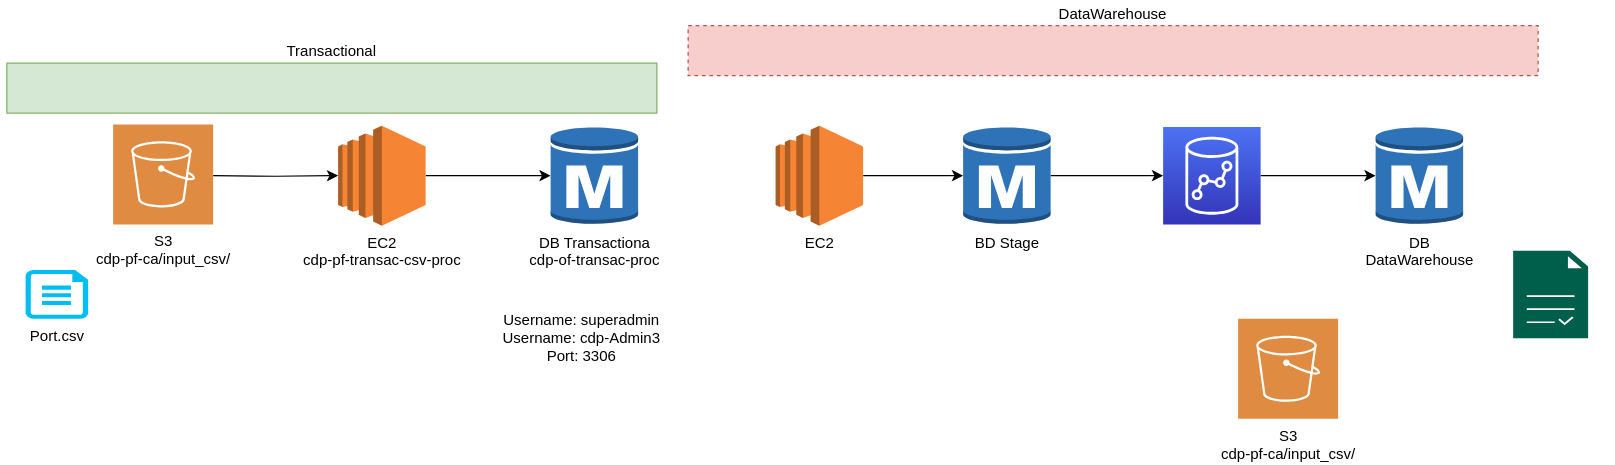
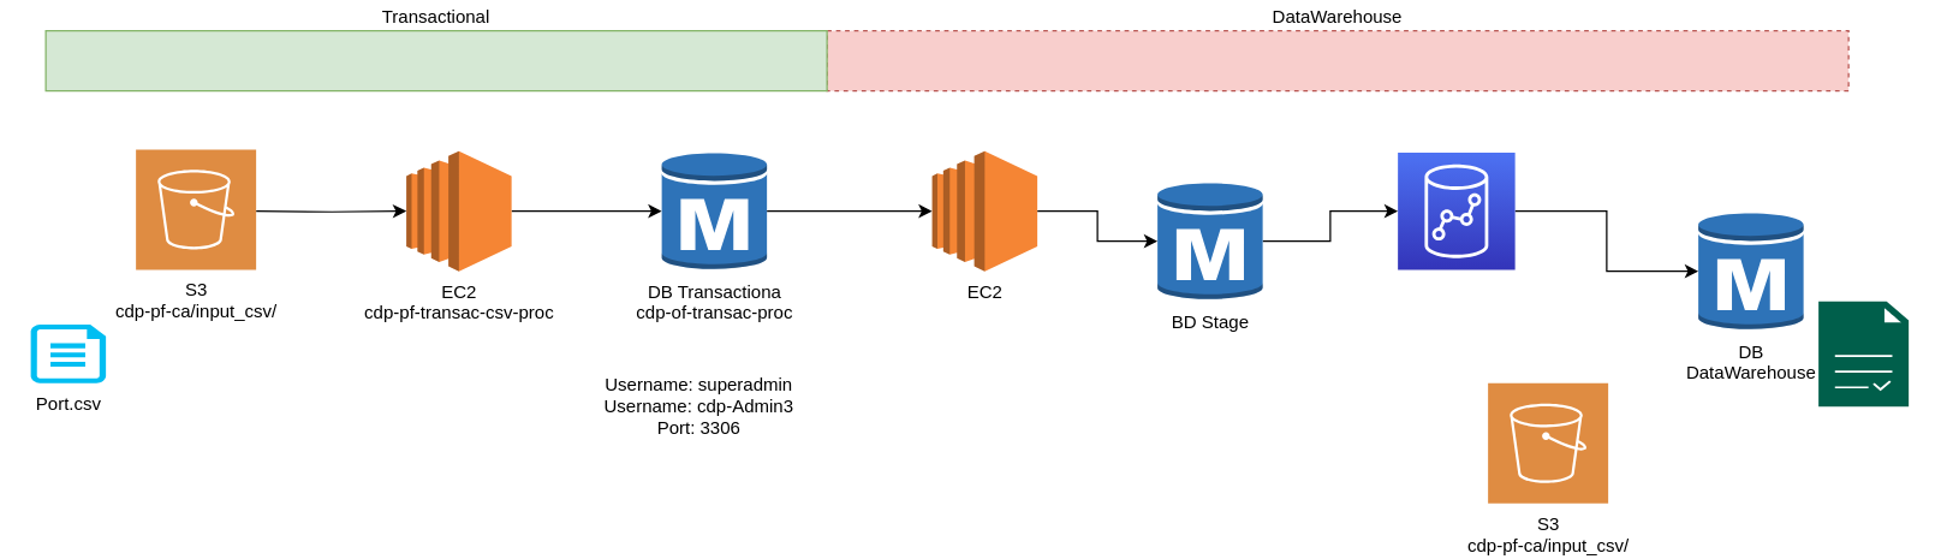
- <mxCell id="3" value="Transactional" style="rounded=0;whiteSpace=wrap;html=1;labelPosition=center;verticalLabelPosition=top;align=center;verticalAlign=bottom;fillColor=#d5e8d4;strokeColor=#82b366;" vertex="1" parent="1"><mxGeometry x="5" y="50" width="520" height="40" as="geometry" /></mxCell>
+ <mxCell id="3" value="Transactional" style="rounded=0;whiteSpace=wrap;html=1;labelPosition=center;verticalLabelPosition=top;align=center;verticalAlign=bottom;fillColor=#d5e8d4;strokeColor=#82b366;" vertex="1" parent="1"><mxGeometry x="30" y="20" width="520" height="40" as="geometry" /></mxCell>
+ <mxCell id="10" style="edgeStyle=orthogonalEdgeStyle;rounded=0;orthogonalLoop=1;jettySize=auto;html=1;entryX=0;entryY=0.5;entryDx=0;entryDy=0;entryPerimeter=0;" edge="1" parent="1" source="11" target="15"><mxGeometry relative="1" as="geometry"><mxPoint x="590" y="140" as="targetPoint" /></mxGeometry></mxCell>
- <mxCell id="7" value="BD Stage" style="outlineConnect=0;dashed=0;verticalLabelPosition=bottom;verticalAlign=top;align=center;html=1;shape=mxgraph.aws3.rds_db_instance;fillColor=#2E73B8;gradientColor=none;" vertex="1" parent="1"><mxGeometry x="770" y="100" width="70" height="80" as="geometry" /></mxCell>
+ <mxCell id="7" value="BD Stage" style="outlineConnect=0;dashed=0;verticalLabelPosition=bottom;verticalAlign=top;align=center;html=1;shape=mxgraph.aws3.rds_db_instance;fillColor=#2E73B8;gradientColor=none;" vertex="1" parent="1"><mxGeometry x="770" y="120" width="70" height="80" as="geometry" /></mxCell>
- <mxCell id="16" value="DB &lt;br&gt;DataWarehouse" style="outlineConnect=0;dashed=0;verticalLabelPosition=bottom;verticalAlign=top;align=center;html=1;shape=mxgraph.aws3.rds_db_instance;fillColor=#2E73B8;gradientColor=none;" vertex="1" parent="1"><mxGeometry x="1100" y="100" width="70" height="80" as="geometry" /></mxCell>
+ <mxCell id="16" value="DB &lt;br&gt;DataWarehouse" style="outlineConnect=0;dashed=0;verticalLabelPosition=bottom;verticalAlign=top;align=center;html=1;shape=mxgraph.aws3.rds_db_instance;fillColor=#2E73B8;gradientColor=none;" vertex="1" parent="1"><mxGeometry x="1130" y="140" width="70" height="80" as="geometry" /></mxCell>
